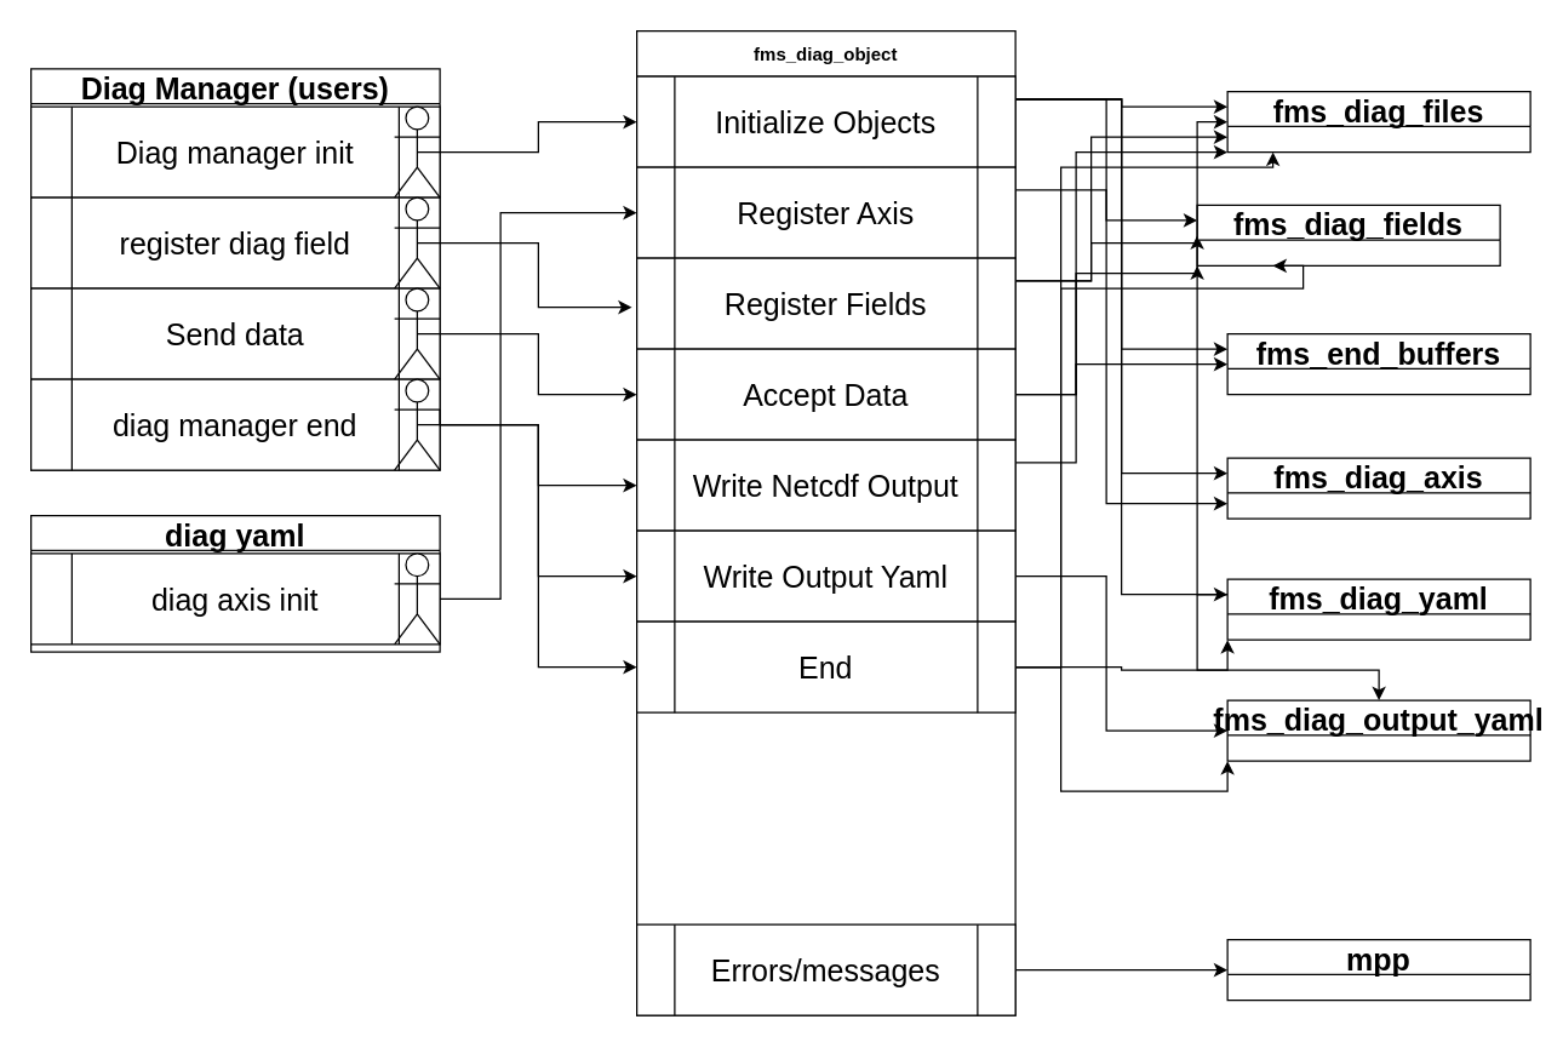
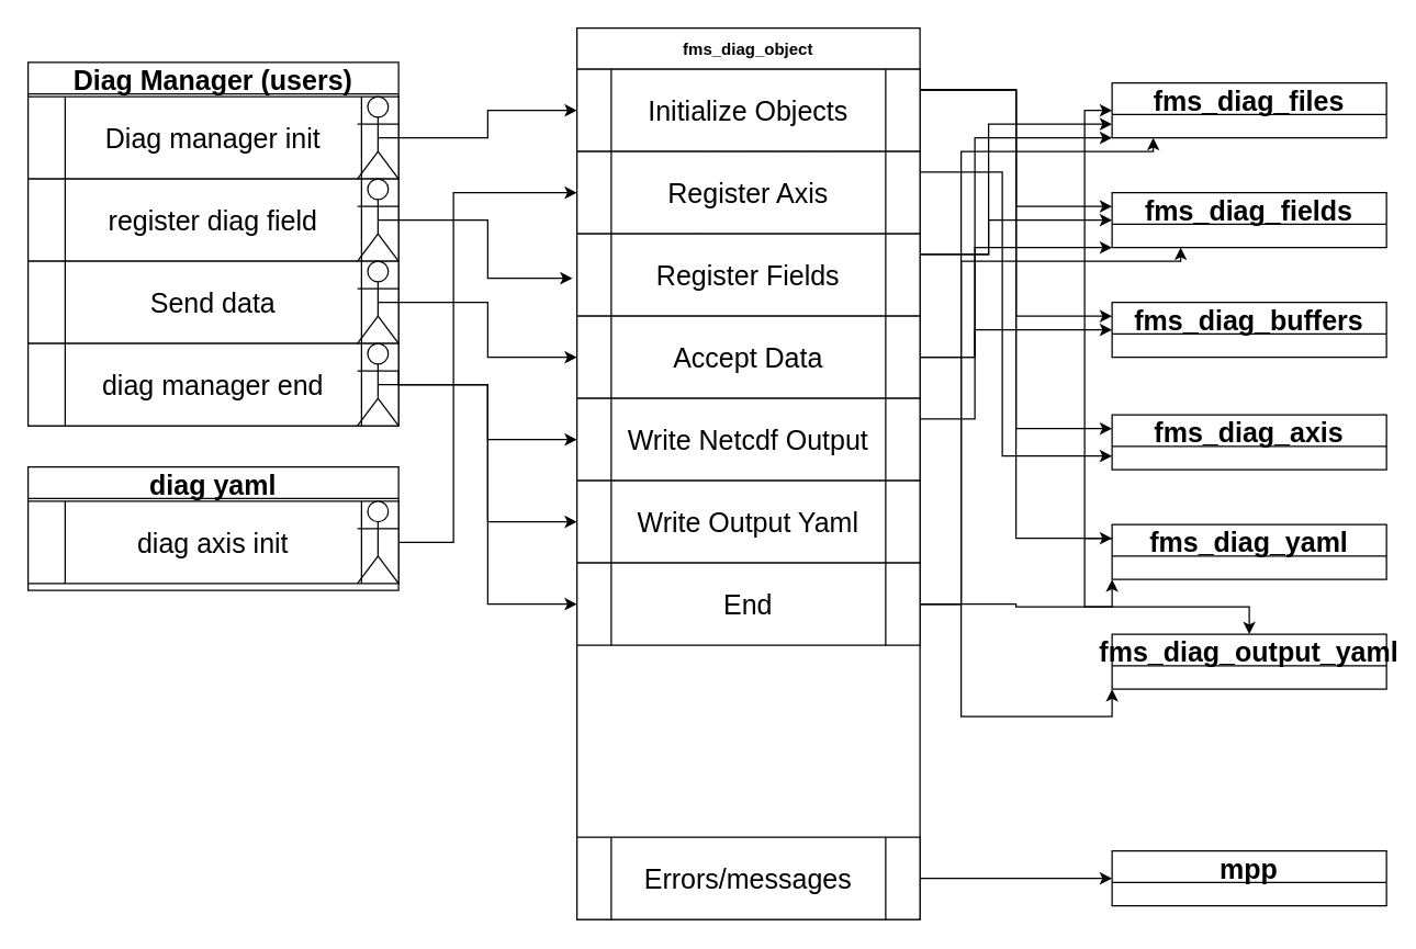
- <mxCell id="7" style="edgeStyle=orthogonalEdgeStyle;rounded=0;orthogonalLoop=1;jettySize=auto;html=1;exitX=1;exitY=0.25;exitDx=0;exitDy=0;entryX=0;entryY=0.25;entryDx=0;entryDy=0;fontSize=20;" edge="1" parent="1" source="12" target="42"><mxGeometry relative="1" as="geometry" /></mxCell>
- <mxCell id="50" value="fms_diag_fields" style="swimlane;fontSize=20;startSize=23;" vertex="1" parent="1"><mxGeometry x="790" y="135" width="200" height="40" as="geometry" /></mxCell>
+ <mxCell id="50" value="fms_diag_fields" style="swimlane;fontSize=20;startSize=23;" vertex="1" parent="1"><mxGeometry x="810" y="140" width="200" height="40" as="geometry" /></mxCell>
- <mxCell id="56" value="fms_end_buffers" style="swimlane;fontSize=20;startSize=23;" vertex="1" parent="1"><mxGeometry x="810" y="220" width="200" height="40" as="geometry" /></mxCell>
+ <mxCell id="56" value="fms_diag_buffers" style="swimlane;fontSize=20;startSize=23;" vertex="1" parent="1"><mxGeometry x="810" y="220" width="200" height="40" as="geometry" /></mxCell>
- <mxCell id="23" style="edgeStyle=orthogonalEdgeStyle;rounded=0;orthogonalLoop=1;jettySize=auto;html=1;exitX=1;exitY=0.5;exitDx=0;exitDy=0;entryX=0;entryY=0.5;entryDx=0;entryDy=0;fontSize=20;" edge="1" parent="1" source="24" target="55"><mxGeometry relative="1" as="geometry"><Array as="points"><mxPoint x="730" y="380" /><mxPoint x="730" y="482" /></Array></mxGeometry></mxCell>
